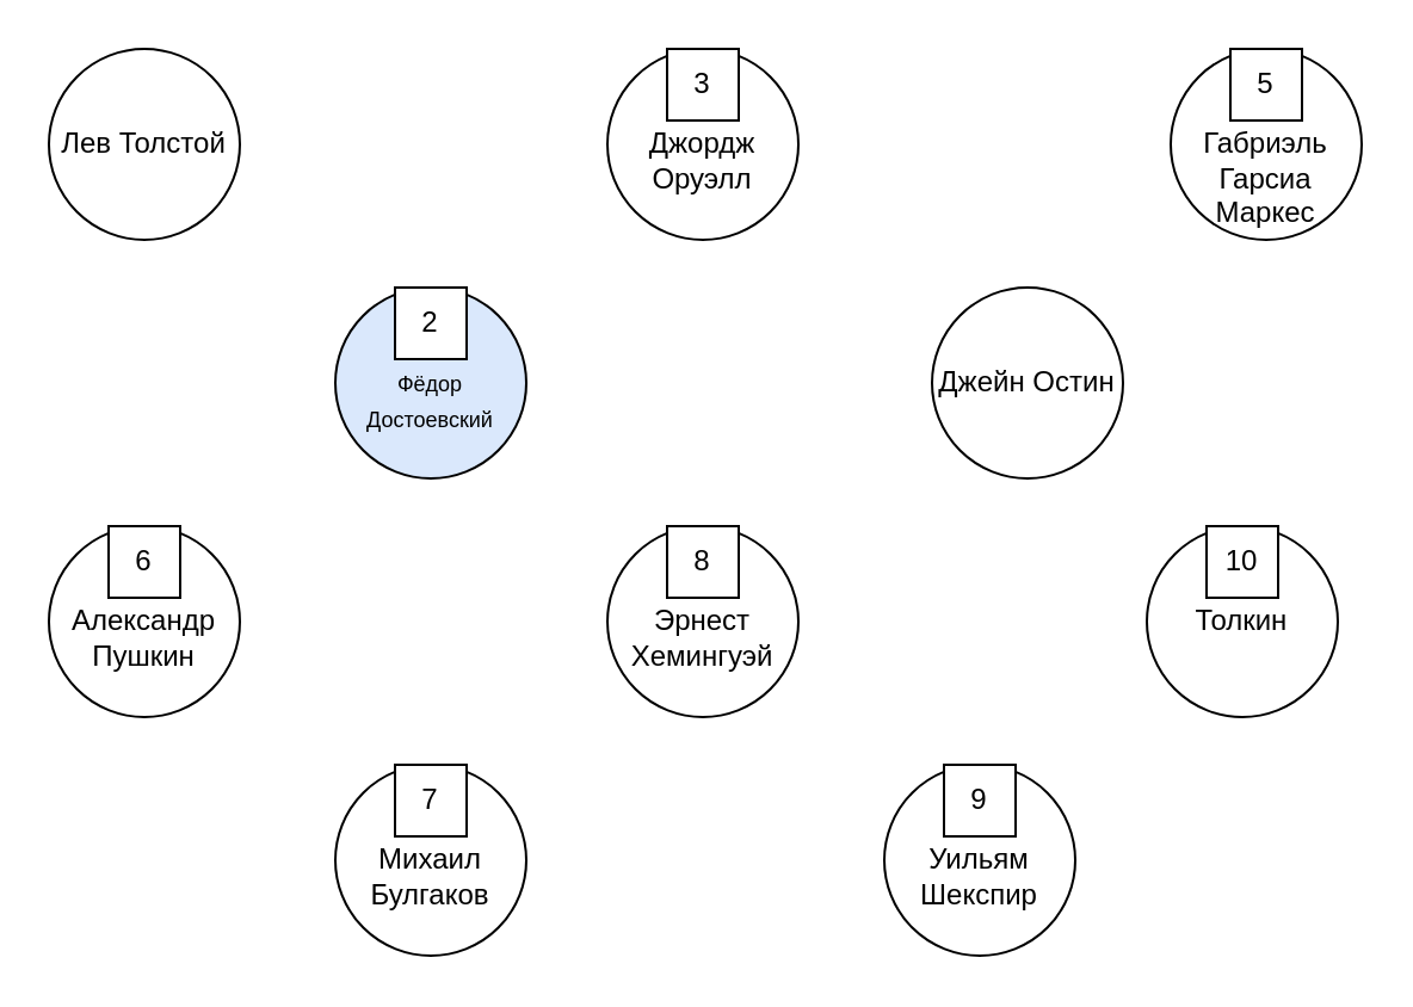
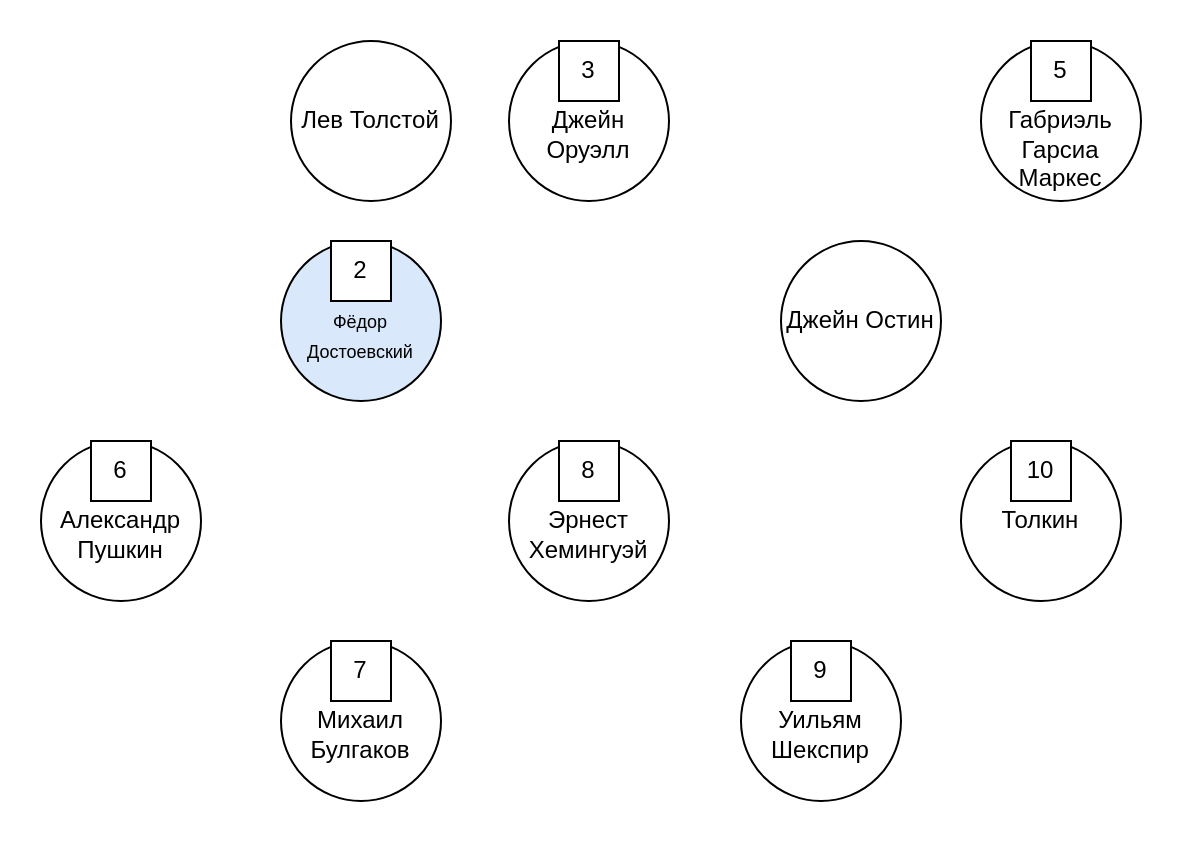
- <mxCell id="9" value="Лев Толстой" style="ellipse;whiteSpace=wrap;html=1;aspect=fixed;" vertex="1" parent="1"><mxGeometry x="20" y="20" width="80" height="80" as="geometry" /></mxCell>
+ <mxCell id="9" value="Лев Толстой" style="ellipse;whiteSpace=wrap;html=1;aspect=fixed;" vertex="1" parent="1"><mxGeometry x="145" y="20" width="80" height="80" as="geometry" /></mxCell>
- <mxCell id="11" value="&lt;div&gt;&lt;br&gt;&lt;/div&gt;Джордж Оруэлл" style="ellipse;whiteSpace=wrap;html=1;aspect=fixed;" vertex="1" parent="1"><mxGeometry x="254" y="20" width="80" height="80" as="geometry" /></mxCell>
+ <mxCell id="11" value="&lt;div&gt;&lt;br&gt;&lt;/div&gt;Джейн Оруэлл" style="ellipse;whiteSpace=wrap;html=1;aspect=fixed;" vertex="1" parent="1"><mxGeometry x="254" y="20" width="80" height="80" as="geometry" /></mxCell>
